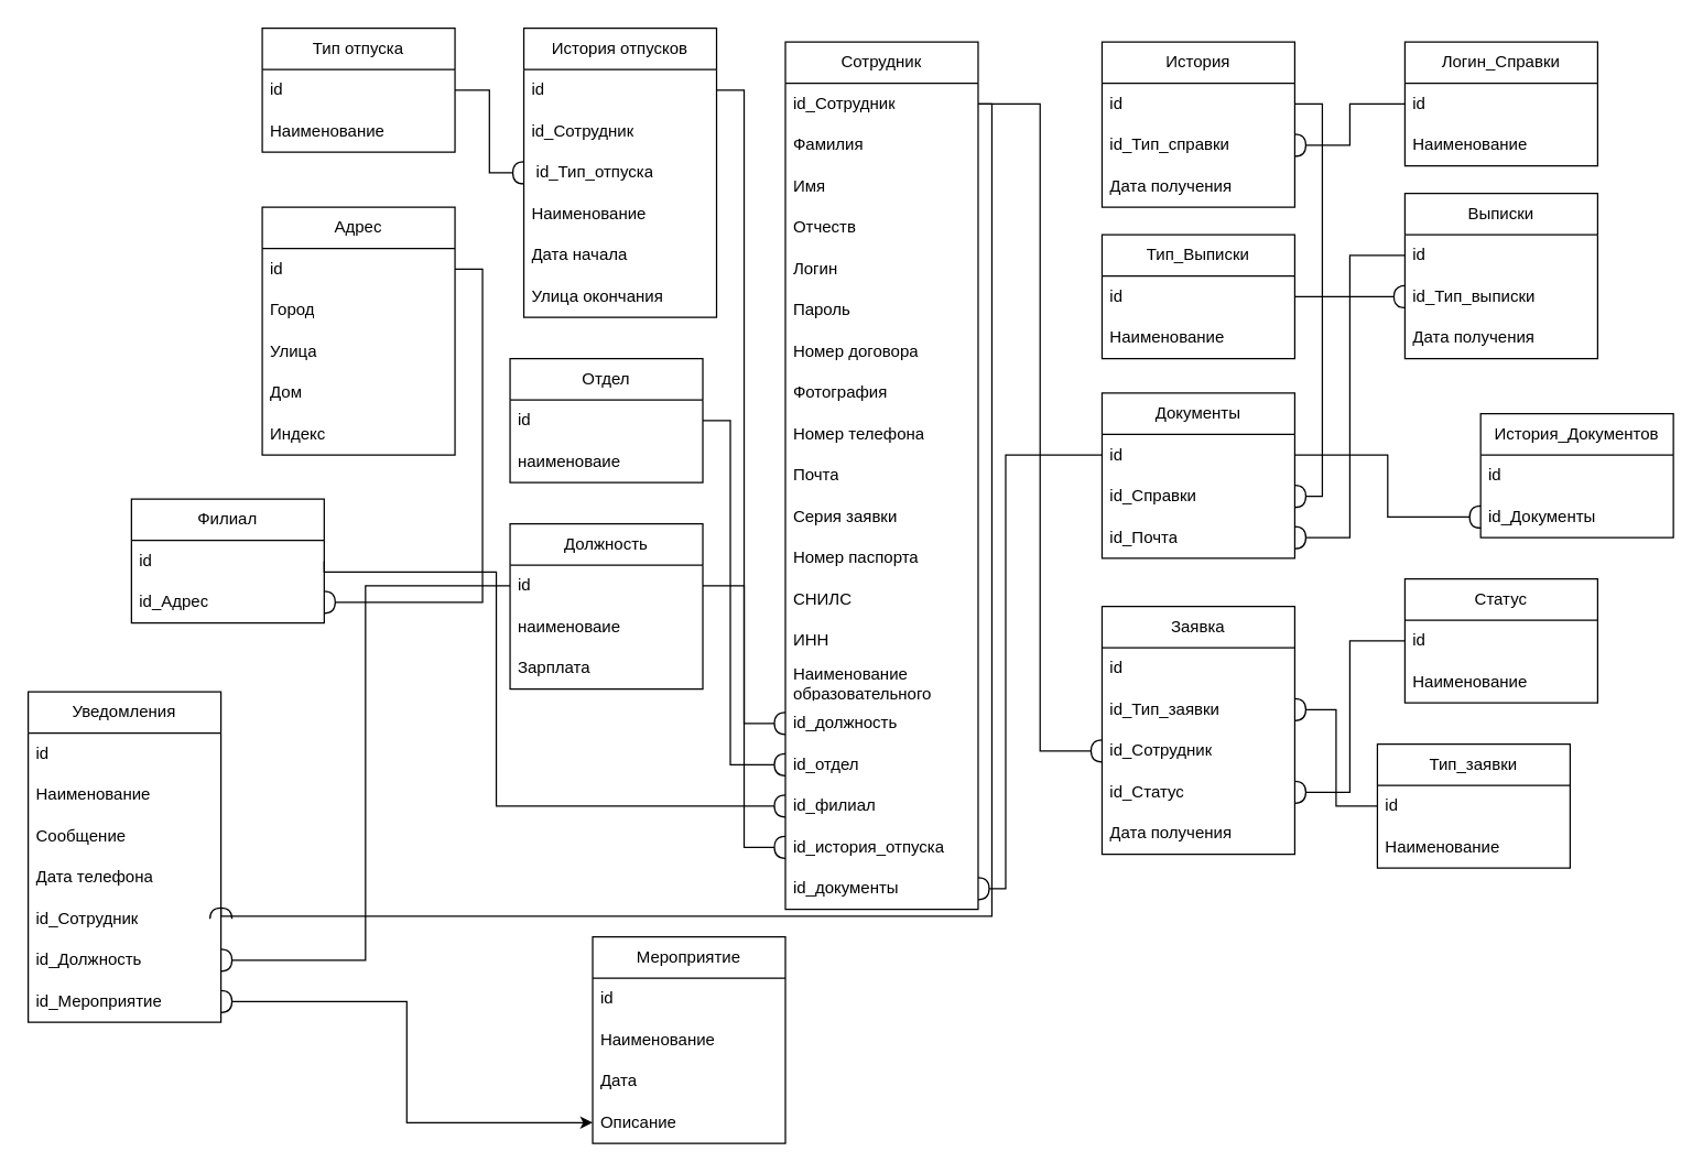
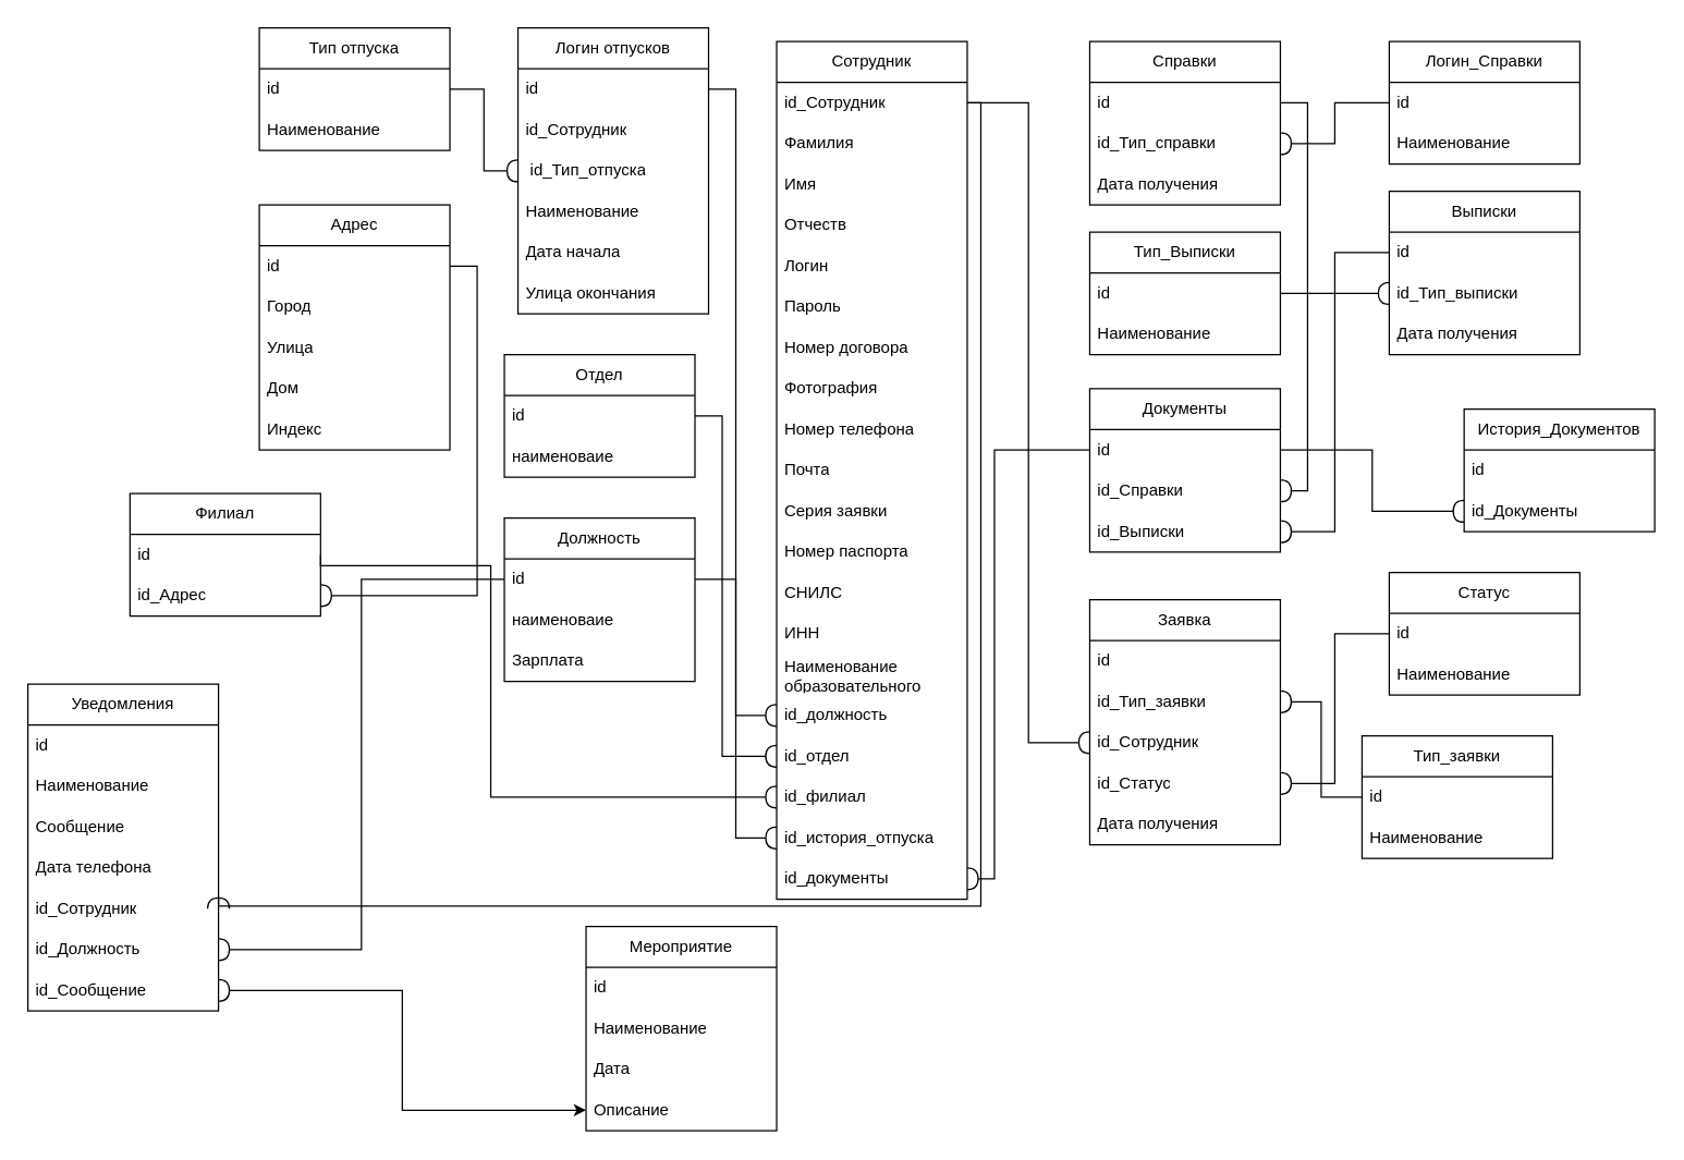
- <mxCell id="23" value="История отпусков" style="swimlane;fontStyle=0;childLayout=stackLayout;horizontal=1;startSize=30;horizontalStack=0;resizeParent=1;resizeParentMax=0;resizeLast=0;collapsible=1;marginBottom=0;whiteSpace=wrap;html=1;" parent="1" vertex="1"><mxGeometry x="380" y="20" width="140" height="210" as="geometry" /></mxCell>
+ <mxCell id="23" value="Логин отпусков" style="swimlane;fontStyle=0;childLayout=stackLayout;horizontal=1;startSize=30;horizontalStack=0;resizeParent=1;resizeParentMax=0;resizeLast=0;collapsible=1;marginBottom=0;whiteSpace=wrap;html=1;" parent="1" vertex="1"><mxGeometry x="380" y="20" width="140" height="210" as="geometry" /></mxCell>
- <mxCell id="76" value="&lt;span style=&quot;font-weight: normal;&quot;&gt;История&lt;/span&gt;" style="swimlane;fontStyle=1;childLayout=stackLayout;horizontal=1;startSize=30;horizontalStack=0;resizeParent=1;resizeParentMax=0;resizeLast=0;collapsible=1;marginBottom=0;whiteSpace=wrap;html=1;" parent="1" vertex="1"><mxGeometry x="800" y="30" width="140" height="120" as="geometry" /></mxCell>
+ <mxCell id="76" value="&lt;span style=&quot;font-weight: normal;&quot;&gt;Справки&lt;/span&gt;" style="swimlane;fontStyle=1;childLayout=stackLayout;horizontal=1;startSize=30;horizontalStack=0;resizeParent=1;resizeParentMax=0;resizeLast=0;collapsible=1;marginBottom=0;whiteSpace=wrap;html=1;" parent="1" vertex="1"><mxGeometry x="800" y="30" width="140" height="120" as="geometry" /></mxCell>
- <mxCell id="74" value="id_Почта" style="text;strokeColor=none;fillColor=none;align=left;verticalAlign=middle;spacingLeft=4;spacingRight=4;overflow=hidden;points=[[0,0.5],[1,0.5]];portConstraint=eastwest;rotatable=0;whiteSpace=wrap;html=1;" parent="71" vertex="1"><mxGeometry y="90" width="140" height="30" as="geometry" /></mxCell>
+ <mxCell id="74" value="id_Выписки" style="text;strokeColor=none;fillColor=none;align=left;verticalAlign=middle;spacingLeft=4;spacingRight=4;overflow=hidden;points=[[0,0.5],[1,0.5]];portConstraint=eastwest;rotatable=0;whiteSpace=wrap;html=1;" parent="71" vertex="1"><mxGeometry y="90" width="140" height="30" as="geometry" /></mxCell>
- <mxCell id="63" value="id_Мероприятие" style="text;strokeColor=none;fillColor=none;align=left;verticalAlign=middle;spacingLeft=4;spacingRight=4;overflow=hidden;points=[[0,0.5],[1,0.5]];portConstraint=eastwest;rotatable=0;whiteSpace=wrap;html=1;" parent="56" vertex="1"><mxGeometry y="210" width="140" height="30" as="geometry" /></mxCell>
+ <mxCell id="63" value="id_Сообщение" style="text;strokeColor=none;fillColor=none;align=left;verticalAlign=middle;spacingLeft=4;spacingRight=4;overflow=hidden;points=[[0,0.5],[1,0.5]];portConstraint=eastwest;rotatable=0;whiteSpace=wrap;html=1;" parent="56" vertex="1"><mxGeometry y="210" width="140" height="30" as="geometry" /></mxCell>
